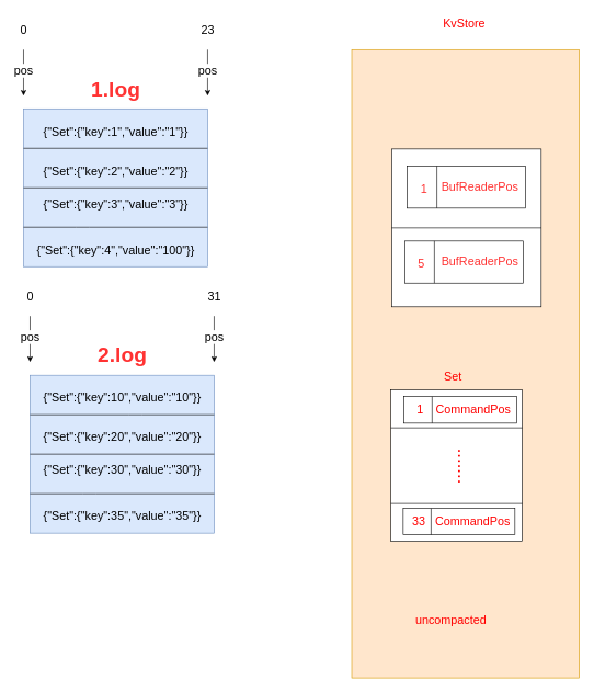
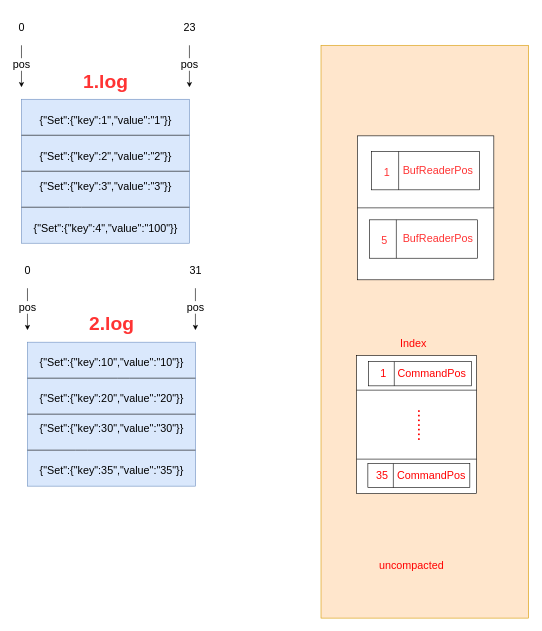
- <mxCell id="57" value="KvStore" style="text;html=1;align=center;verticalAlign=middle;resizable=0;points=[];autosize=1;strokeColor=none;fontSize=18;fontColor=#FF0000;" vertex="1" parent="1"><mxGeometry x="665" y="20" width="80" height="30" as="geometry" /></mxCell>
- <mxCell id="44" value="Set" style="text;html=1;align=center;verticalAlign=middle;resizable=0;points=[];autosize=1;strokeColor=none;fontColor=#FF0000;fontSize=18;" vertex="1" parent="1"><mxGeometry x="657.5" y="557.5" width="60" height="30" as="geometry" /></mxCell>
+ <mxCell id="44" value="Index" style="text;html=1;align=center;verticalAlign=middle;resizable=0;points=[];autosize=1;strokeColor=none;fontColor=#FF0000;fontSize=18;" vertex="1" parent="1"><mxGeometry x="657.5" y="557.5" width="60" height="30" as="geometry" /></mxCell>
- <mxCell id="53" value="33" style="text;html=1;align=center;verticalAlign=middle;resizable=0;points=[];autosize=1;strokeColor=none;fontSize=18;fontColor=#FF0000;" vertex="1" parent="1"><mxGeometry x="616.25" y="777.5" width="40" height="30" as="geometry" /></mxCell>
+ <mxCell id="53" value="35" style="text;html=1;align=center;verticalAlign=middle;resizable=0;points=[];autosize=1;strokeColor=none;fontSize=18;fontColor=#FF0000;" vertex="1" parent="1"><mxGeometry x="616.25" y="777.5" width="40" height="30" as="geometry" /></mxCell>
